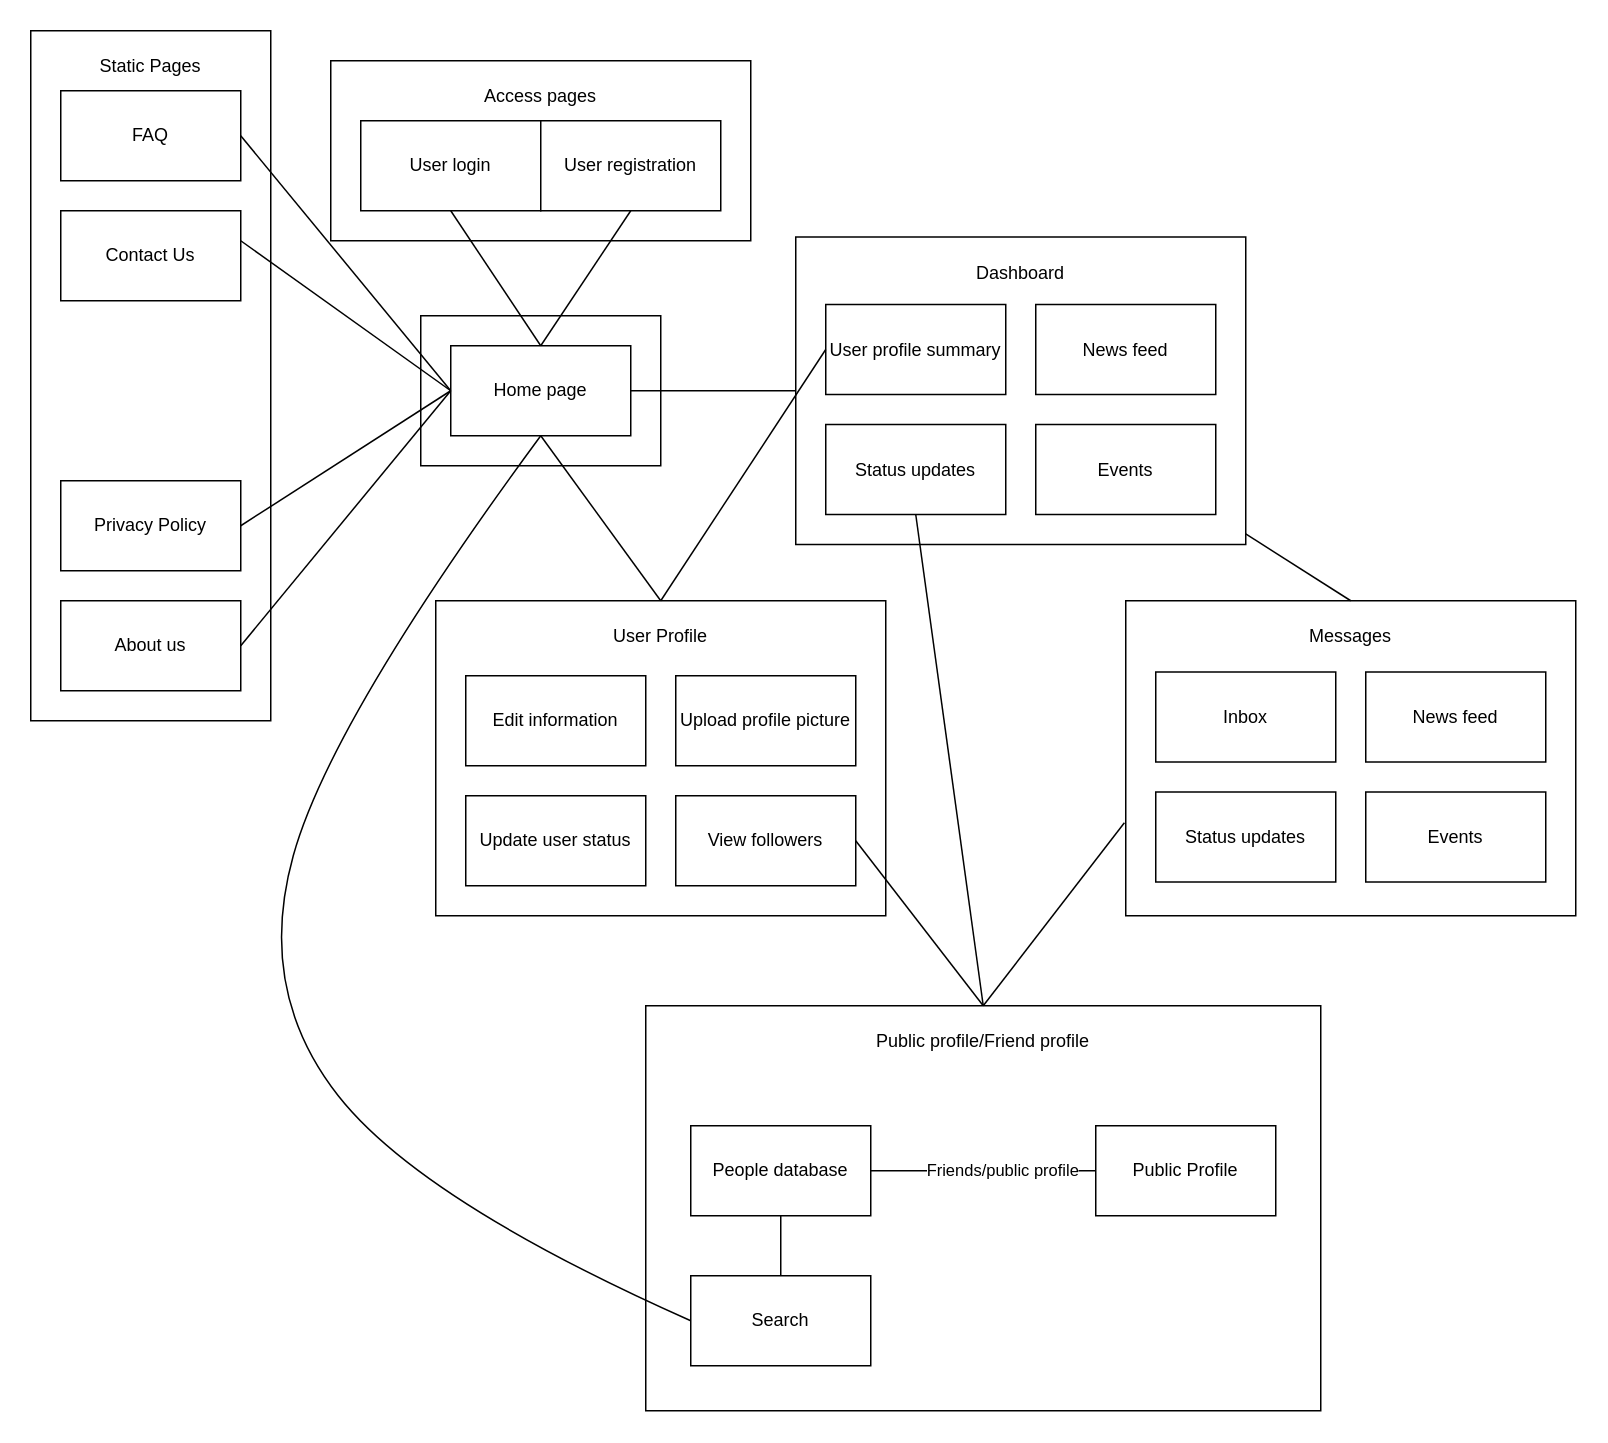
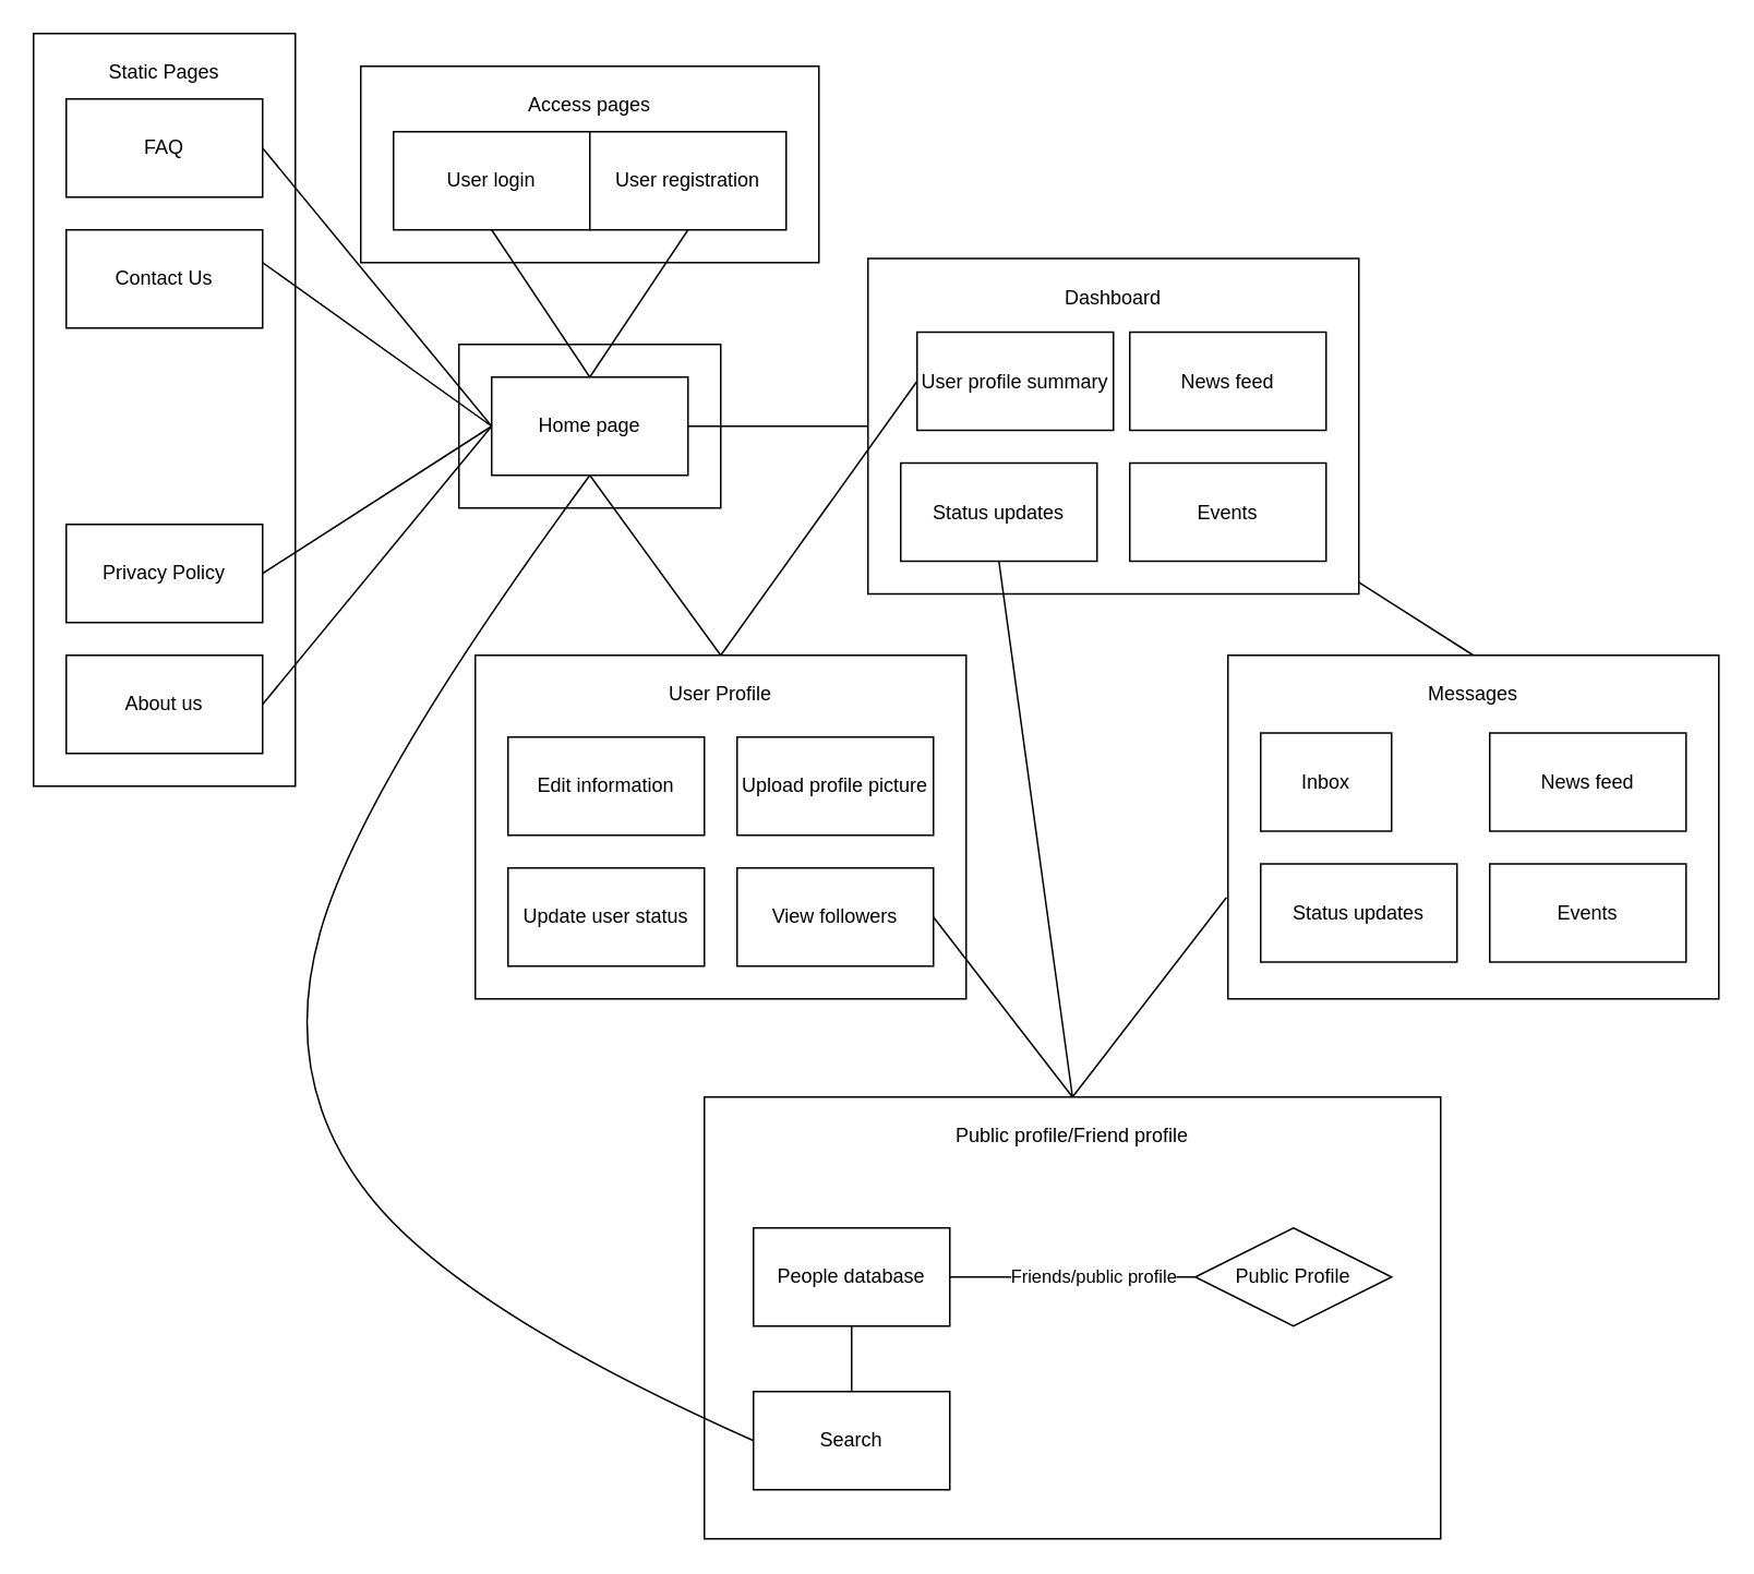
- <mxCell id="19" value="User profile summary" style="rounded=0;whiteSpace=wrap;html=1;" vertex="1" parent="1"><mxGeometry x="550" y="202.5" width="120" height="60" as="geometry" /></mxCell>
+ <mxCell id="19" value="User profile summary" style="rounded=0;whiteSpace=wrap;html=1;" vertex="1" parent="1"><mxGeometry x="560" y="202.5" width="120" height="60" as="geometry" /></mxCell>
- <mxCell id="32" value="Inbox" style="rounded=0;whiteSpace=wrap;html=1;" vertex="1" parent="1"><mxGeometry x="770" y="447.5" width="120" height="60" as="geometry" /></mxCell>
+ <mxCell id="32" value="Inbox" style="rounded=0;whiteSpace=wrap;html=1;" vertex="1" parent="1"><mxGeometry x="770" y="447.5" width="80" height="60" as="geometry" /></mxCell>
- <mxCell id="42" value="Public Profile" style="rounded=0;whiteSpace=wrap;html=1;" vertex="1" parent="1"><mxGeometry x="730" y="750" width="120" height="60" as="geometry" /></mxCell>
+ <mxCell id="42" value="Public Profile" style="rhombus;whiteSpace=wrap;html=1;" vertex="1" parent="1"><mxGeometry x="730" y="750" width="120" height="60" as="geometry" /></mxCell>
